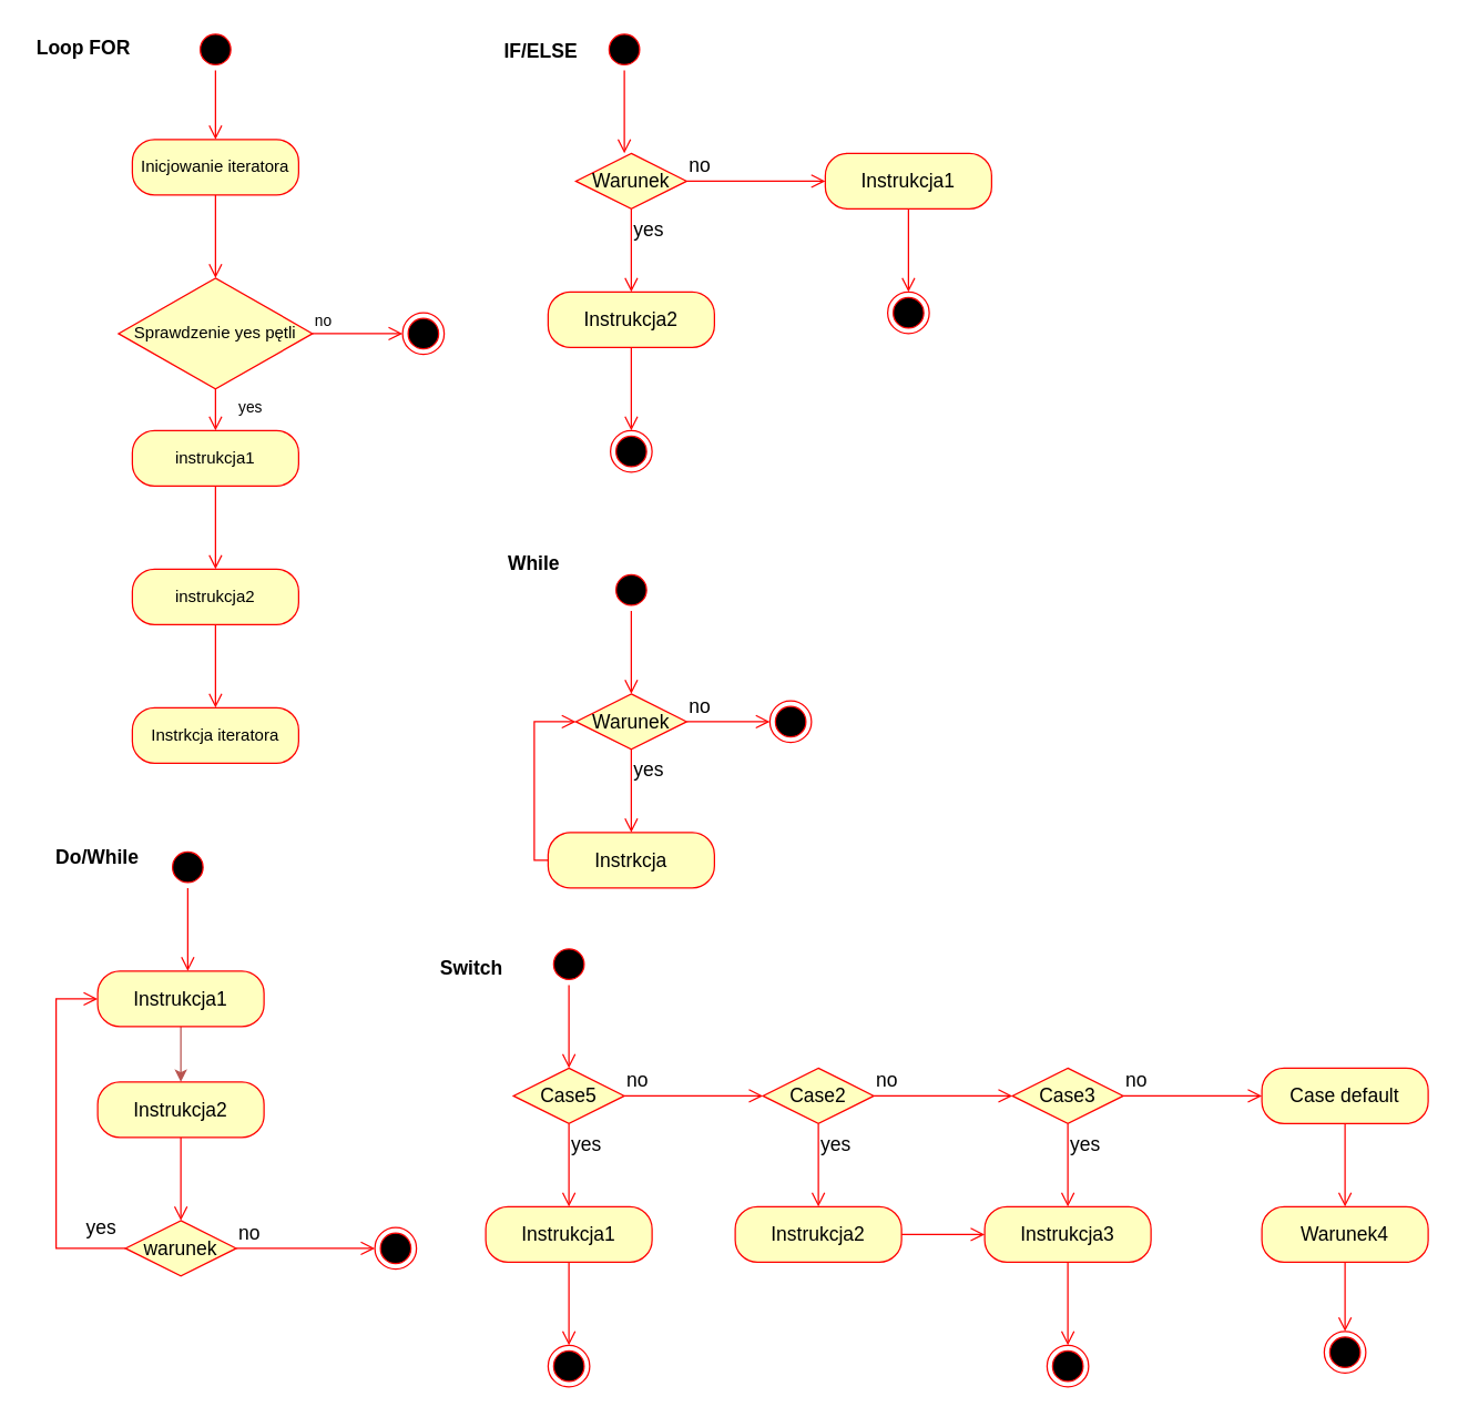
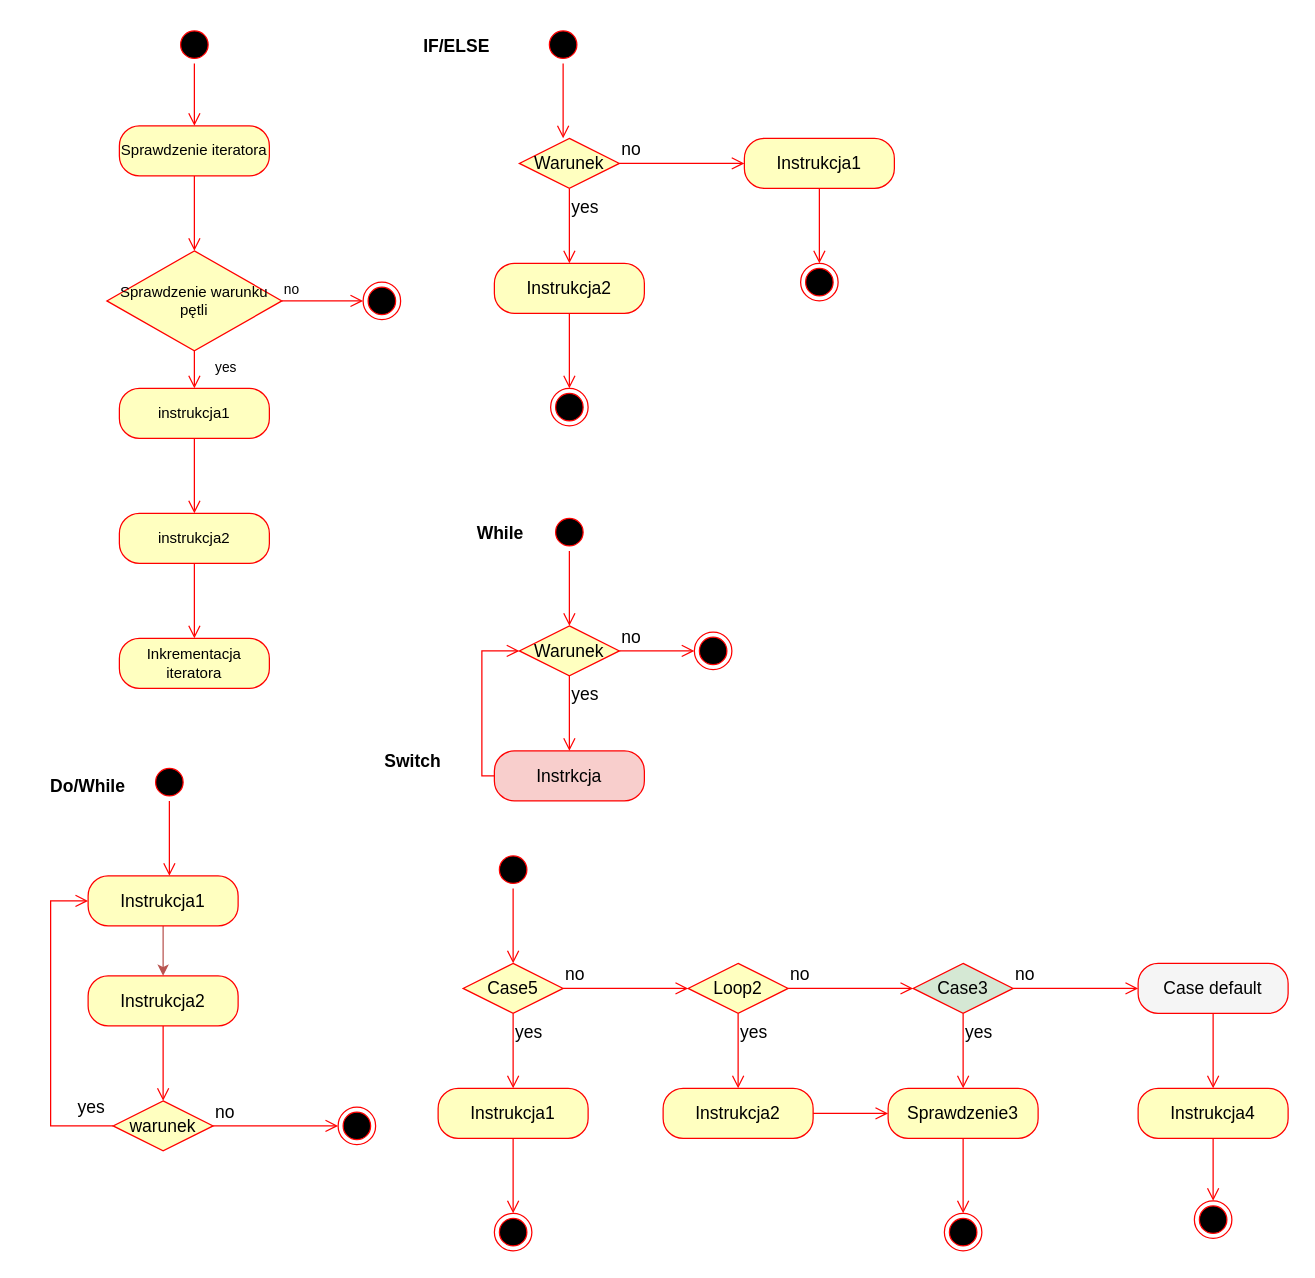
- <mxCell id="15" value="Loop FOR" style="text;align=center;fontStyle=1;verticalAlign=middle;spacingLeft=3;spacingRight=3;strokeColor=none;rotatable=0;points=[[0,0.5],[1,0.5]];portConstraint=eastwest;fontSize=14;" vertex="1" parent="1"><mxGeometry x="20" y="20" width="80" height="26" as="geometry" /></mxCell>
- <mxCell id="25" value="IF/ELSE" style="text;align=center;fontStyle=1;verticalAlign=middle;spacingLeft=3;spacingRight=3;strokeColor=none;rotatable=0;points=[[0,0.5],[1,0.5]];portConstraint=eastwest;fontSize=14;" vertex="1" parent="1"><mxGeometry x="350" y="22" width="80" height="26" as="geometry" /></mxCell>
+ <mxCell id="25" value="IF/ELSE" style="text;align=center;fontStyle=1;verticalAlign=middle;spacingLeft=3;spacingRight=3;strokeColor=none;rotatable=0;points=[[0,0.5],[1,0.5]];portConstraint=eastwest;fontSize=14;" vertex="1" parent="1"><mxGeometry x="325" y="22" width="80" height="26" as="geometry" /></mxCell>
- <mxCell id="7" value="Inicjowanie iteratora" style="rounded=1;whiteSpace=wrap;html=1;arcSize=40;fontColor=#000000;fillColor=#ffffc0;strokeColor=#ff0000;" vertex="1" parent="1"><mxGeometry x="95" y="100" width="120" height="40" as="geometry" /></mxCell>
+ <mxCell id="7" value="Sprawdzenie iteratora" style="rounded=1;whiteSpace=wrap;html=1;arcSize=40;fontColor=#000000;fillColor=#ffffc0;strokeColor=#ff0000;" vertex="1" parent="1"><mxGeometry x="95" y="100" width="120" height="40" as="geometry" /></mxCell>
- <mxCell id="4" value="Sprawdzenie yes pętli" style="rhombus;whiteSpace=wrap;html=1;fillColor=#ffffc0;strokeColor=#ff0000;" vertex="1" parent="1"><mxGeometry x="85" y="200" width="140" height="80" as="geometry" /></mxCell>
+ <mxCell id="4" value="Sprawdzenie warunku pętli" style="rhombus;whiteSpace=wrap;html=1;fillColor=#ffffc0;strokeColor=#ff0000;" vertex="1" parent="1"><mxGeometry x="85" y="200" width="140" height="80" as="geometry" /></mxCell>
- <mxCell id="45" value="While" style="text;align=center;fontStyle=1;verticalAlign=middle;spacingLeft=3;spacingRight=3;strokeColor=none;rotatable=0;points=[[0,0.5],[1,0.5]];portConstraint=eastwest;fontSize=14;" vertex="1" parent="1"><mxGeometry x="345" y="392" width="80" height="26" as="geometry" /></mxCell>
+ <mxCell id="45" value="While" style="text;align=center;fontStyle=1;verticalAlign=middle;spacingLeft=3;spacingRight=3;strokeColor=none;rotatable=0;points=[[0,0.5],[1,0.5]];portConstraint=eastwest;fontSize=14;" vertex="1" parent="1"><mxGeometry x="360" y="412" width="80" height="26" as="geometry" /></mxCell>
- <mxCell id="14" value="Instrkcja iteratora" style="rounded=1;whiteSpace=wrap;html=1;arcSize=40;fontColor=#000000;fillColor=#ffffc0;strokeColor=#ff0000;" vertex="1" parent="1"><mxGeometry x="95" y="510" width="120" height="40" as="geometry" /></mxCell>
+ <mxCell id="14" value="Inkrementacja iteratora" style="rounded=1;whiteSpace=wrap;html=1;arcSize=40;fontColor=#000000;fillColor=#ffffc0;strokeColor=#ff0000;" vertex="1" parent="1"><mxGeometry x="95" y="510" width="120" height="40" as="geometry" /></mxCell>
- <mxCell id="46" value="Do/While" style="text;align=center;fontStyle=1;verticalAlign=middle;spacingLeft=3;spacingRight=3;strokeColor=none;rotatable=0;points=[[0,0.5],[1,0.5]];portConstraint=eastwest;fontSize=14;" vertex="1" parent="1"><mxGeometry x="30" y="604" width="80" height="26" as="geometry" /></mxCell>
+ <mxCell id="46" value="Do/While" style="text;align=center;fontStyle=1;verticalAlign=middle;spacingLeft=3;spacingRight=3;strokeColor=none;rotatable=0;points=[[0,0.5],[1,0.5]];portConstraint=eastwest;fontSize=14;" vertex="1" parent="1"><mxGeometry x="30" y="614" width="80" height="26" as="geometry" /></mxCell>
- <mxCell id="33" value="Instrkcja" style="rounded=1;whiteSpace=wrap;html=1;arcSize=40;fontColor=#000000;fillColor=#ffffc0;strokeColor=#ff0000;fontSize=14;" vertex="1" parent="1"><mxGeometry x="395" y="600" width="120" height="40" as="geometry" /></mxCell>
+ <mxCell id="33" value="Instrkcja" style="rounded=1;whiteSpace=wrap;html=1;arcSize=40;fontColor=#000000;fillColor=#f8cecc;strokeColor=#ff0000;fontSize=14;" vertex="1" parent="1"><mxGeometry x="395" y="600" width="120" height="40" as="geometry" /></mxCell>
- <mxCell id="72" value="Switch" style="text;align=center;fontStyle=1;verticalAlign=middle;spacingLeft=3;spacingRight=3;strokeColor=none;rotatable=0;points=[[0,0.5],[1,0.5]];portConstraint=eastwest;fontSize=14;" vertex="1" parent="1"><mxGeometry x="300" y="684" width="80" height="26" as="geometry" /></mxCell>
+ <mxCell id="72" value="Switch" style="text;align=center;fontStyle=1;verticalAlign=middle;spacingLeft=3;spacingRight=3;strokeColor=none;rotatable=0;points=[[0,0.5],[1,0.5]];portConstraint=eastwest;fontSize=14;" vertex="1" parent="1"><mxGeometry x="290" y="594" width="80" height="26" as="geometry" /></mxCell>
- <mxCell id="53" value="Case2" style="rhombus;whiteSpace=wrap;html=1;fillColor=#ffffc0;strokeColor=#ff0000;fontSize=14;" vertex="1" parent="1"><mxGeometry x="550" y="770" width="80" height="40" as="geometry" /></mxCell>
+ <mxCell id="53" value="Loop2" style="rhombus;whiteSpace=wrap;html=1;fillColor=#ffffc0;strokeColor=#ff0000;fontSize=14;" vertex="1" parent="1"><mxGeometry x="550" y="770" width="80" height="40" as="geometry" /></mxCell>
- <mxCell id="56" value="Case3" style="rhombus;whiteSpace=wrap;html=1;fillColor=#ffffc0;strokeColor=#ff0000;fontSize=14;" vertex="1" parent="1"><mxGeometry x="730" y="770" width="80" height="40" as="geometry" /></mxCell>
+ <mxCell id="56" value="Case3" style="rhombus;whiteSpace=wrap;html=1;fillColor=#d5e8d4;strokeColor=#ff0000;fontSize=14;" vertex="1" parent="1"><mxGeometry x="730" y="770" width="80" height="40" as="geometry" /></mxCell>
- <mxCell id="59" value="Case default" style="rounded=1;whiteSpace=wrap;html=1;arcSize=40;fontColor=#000000;fillColor=#ffffc0;strokeColor=#ff0000;fontSize=14;" vertex="1" parent="1"><mxGeometry x="910" y="770" width="120" height="40" as="geometry" /></mxCell>
+ <mxCell id="59" value="Case default" style="rounded=1;whiteSpace=wrap;html=1;arcSize=40;fontColor=#000000;fillColor=#f5f5f5;strokeColor=#ff0000;fontSize=14;" vertex="1" parent="1"><mxGeometry x="910" y="770" width="120" height="40" as="geometry" /></mxCell>
- <mxCell id="65" value="Instrukcja3" style="rounded=1;whiteSpace=wrap;html=1;arcSize=40;fontColor=#000000;fillColor=#ffffc0;strokeColor=#ff0000;fontSize=14;" vertex="1" parent="1"><mxGeometry x="710" y="870" width="120" height="40" as="geometry" /></mxCell>
+ <mxCell id="65" value="Sprawdzenie3" style="rounded=1;whiteSpace=wrap;html=1;arcSize=40;fontColor=#000000;fillColor=#ffffc0;strokeColor=#ff0000;fontSize=14;" vertex="1" parent="1"><mxGeometry x="710" y="870" width="120" height="40" as="geometry" /></mxCell>
- <mxCell id="67" value="Warunek4" style="rounded=1;whiteSpace=wrap;html=1;arcSize=40;fontColor=#000000;fillColor=#ffffc0;strokeColor=#ff0000;fontSize=14;" vertex="1" parent="1"><mxGeometry x="910" y="870" width="120" height="40" as="geometry" /></mxCell>
+ <mxCell id="67" value="Instrukcja4" style="rounded=1;whiteSpace=wrap;html=1;arcSize=40;fontColor=#000000;fillColor=#ffffc0;strokeColor=#ff0000;fontSize=14;" vertex="1" parent="1"><mxGeometry x="910" y="870" width="120" height="40" as="geometry" /></mxCell>
